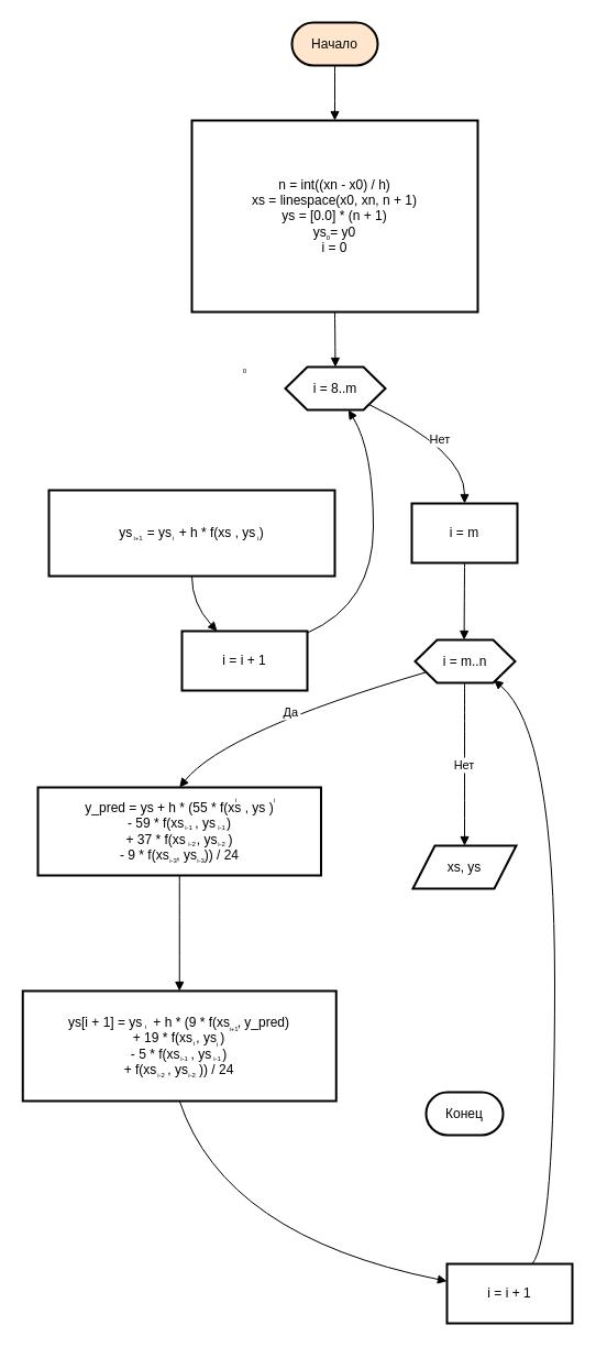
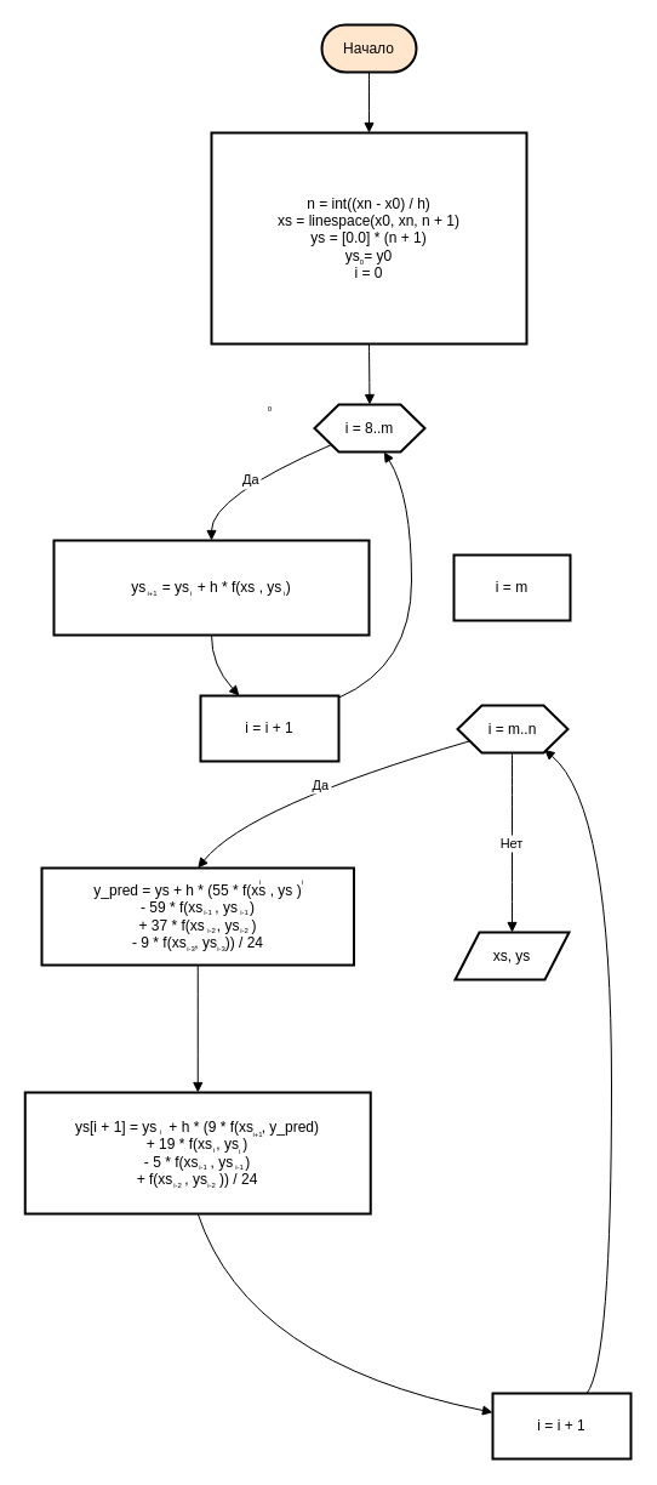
+ <mxCell id="16" value="Да" style="curved=1;startArrow=none;endArrow=block;exitX=0;exitY=1;entryX=0.5;entryY=0;rounded=0;" edge="1" parent="1" source="4" target="5"><mxGeometry relative="1" as="geometry"><Array as="points"><mxPoint x="174" y="409" /></Array></mxGeometry></mxCell>
- <mxCell id="19" value="Нет" style="curved=1;startArrow=none;endArrow=block;exitX=0.95;exitY=1;entryX=0.5;entryY=0;rounded=0;" edge="1" parent="1" source="4" target="7"><mxGeometry relative="1" as="geometry"><Array as="points"><mxPoint x="422" y="409" /></Array></mxGeometry></mxCell>
- <mxCell id="20" value="" style="curved=1;startArrow=none;endArrow=block;exitX=0.5;exitY=1;entryX=0.49;entryY=-0.01;rounded=0;" edge="1" parent="1" source="7" target="8"><mxGeometry relative="1" as="geometry"><Array as="points" /></mxGeometry></mxCell>
- <mxCell id="13" value="Конец" style="rounded=1;whiteSpace=wrap;arcSize=50;strokeWidth=2;" vertex="1" parent="1"><mxGeometry x="387" y="992" width="70" height="39" as="geometry" /></mxCell>
